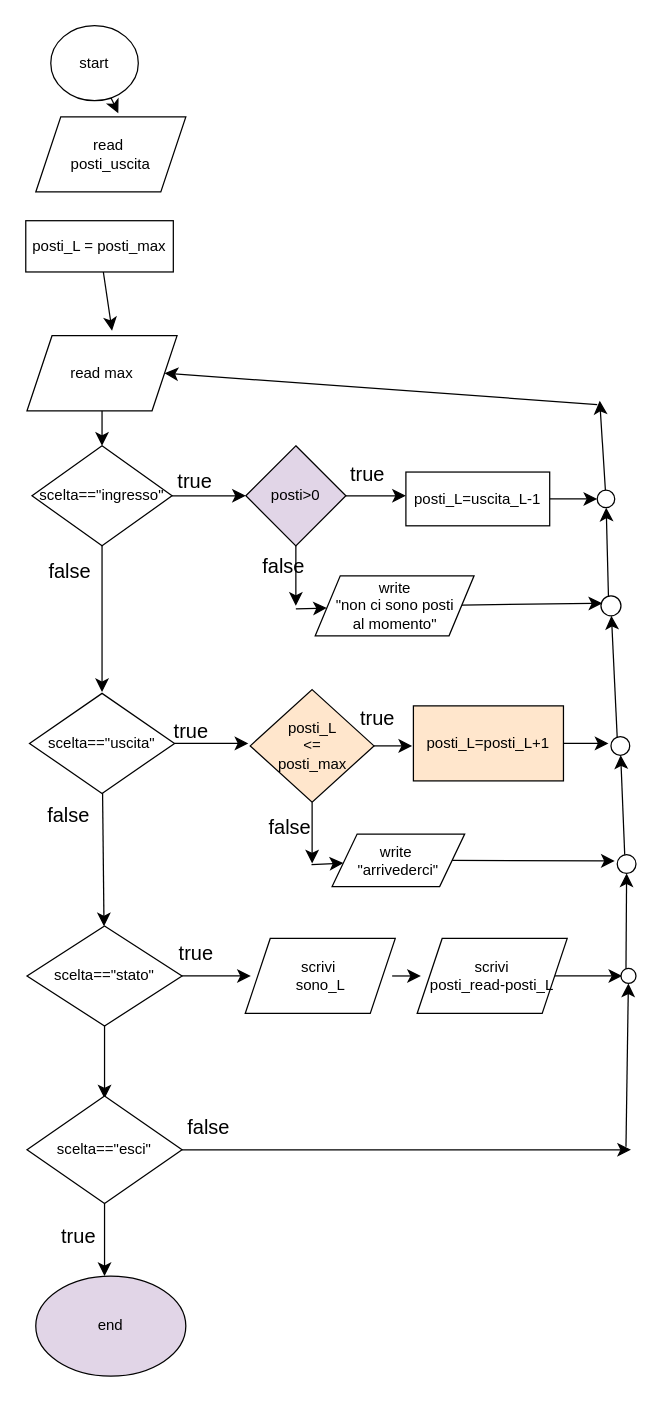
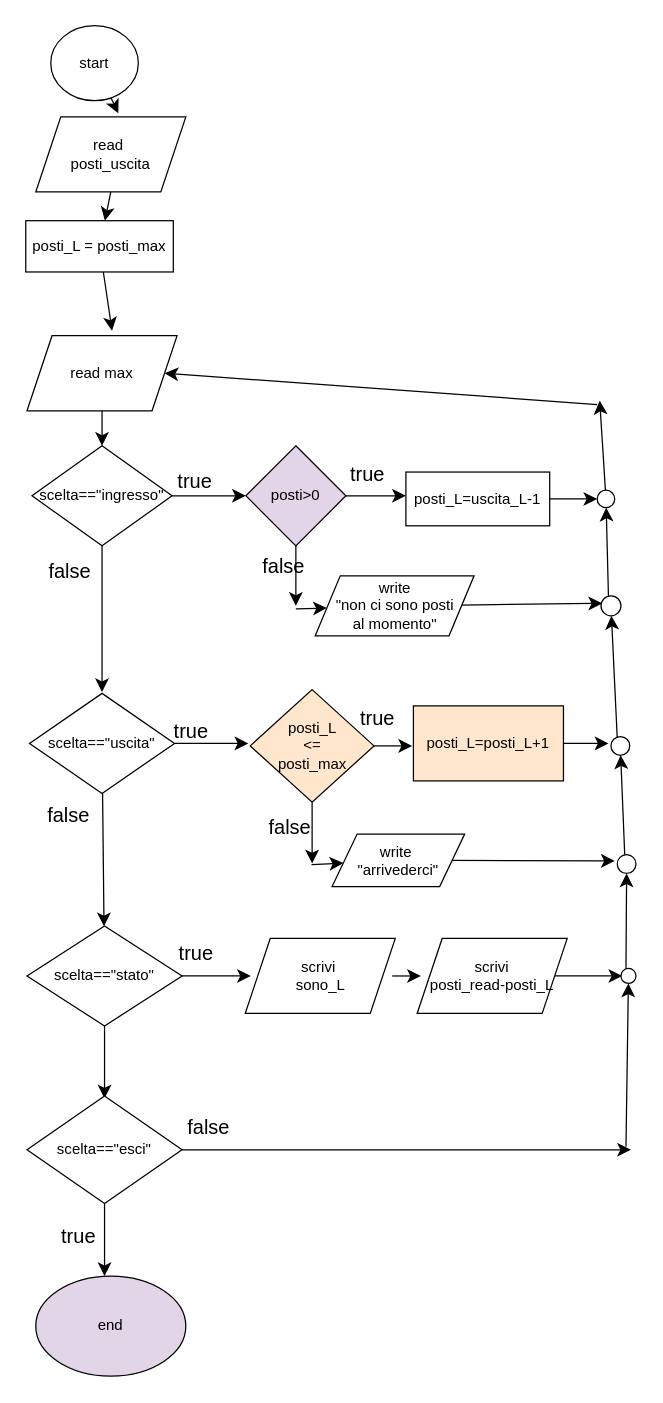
+ <mxCell id="4" style="edgeStyle=none;curved=1;rounded=0;orthogonalLoop=1;jettySize=auto;html=1;exitX=0.5;exitY=1;exitDx=0;exitDy=0;fontSize=12;startSize=8;endSize=8;" edge="1" parent="1" source="5" target="7"><mxGeometry relative="1" as="geometry"><mxPoint x="88" y="185" as="targetPoint" /></mxGeometry></mxCell>
